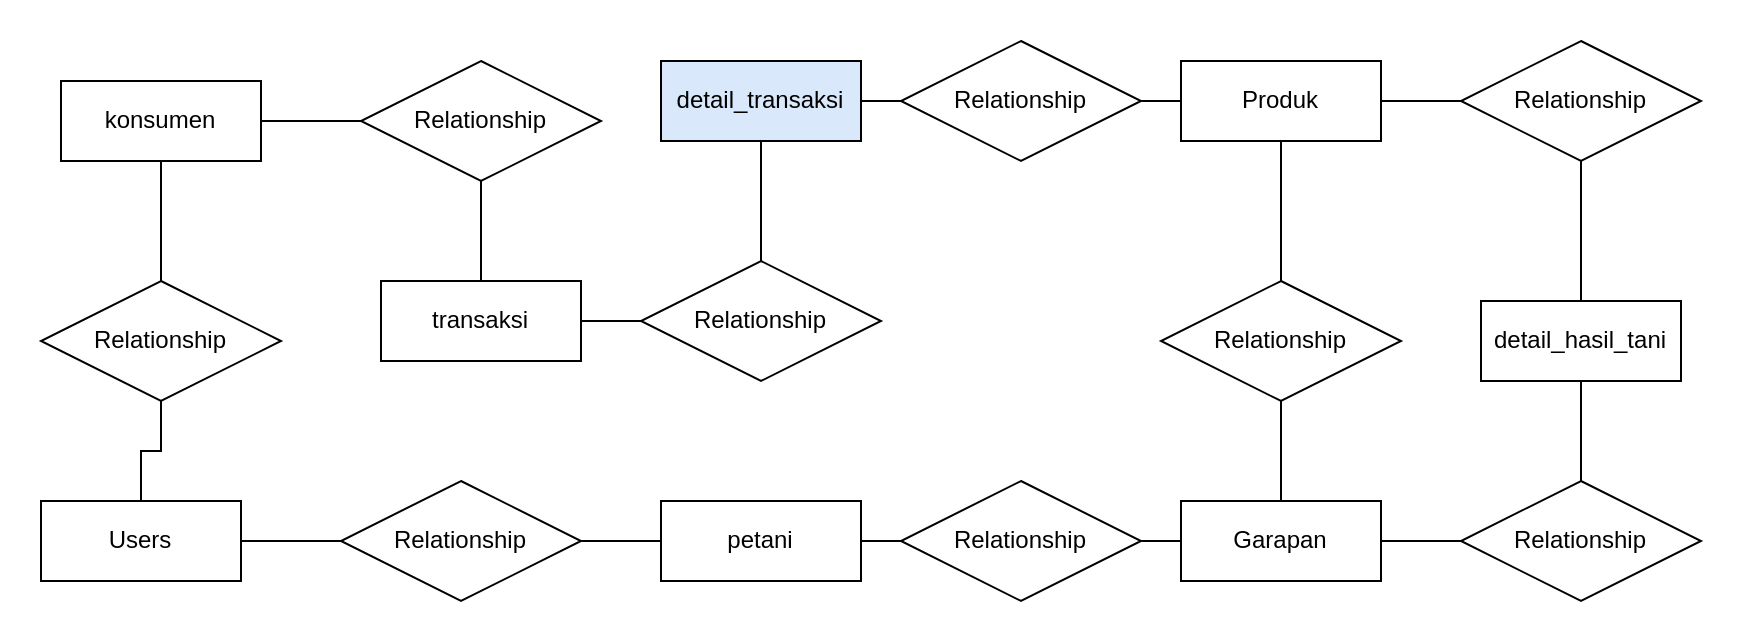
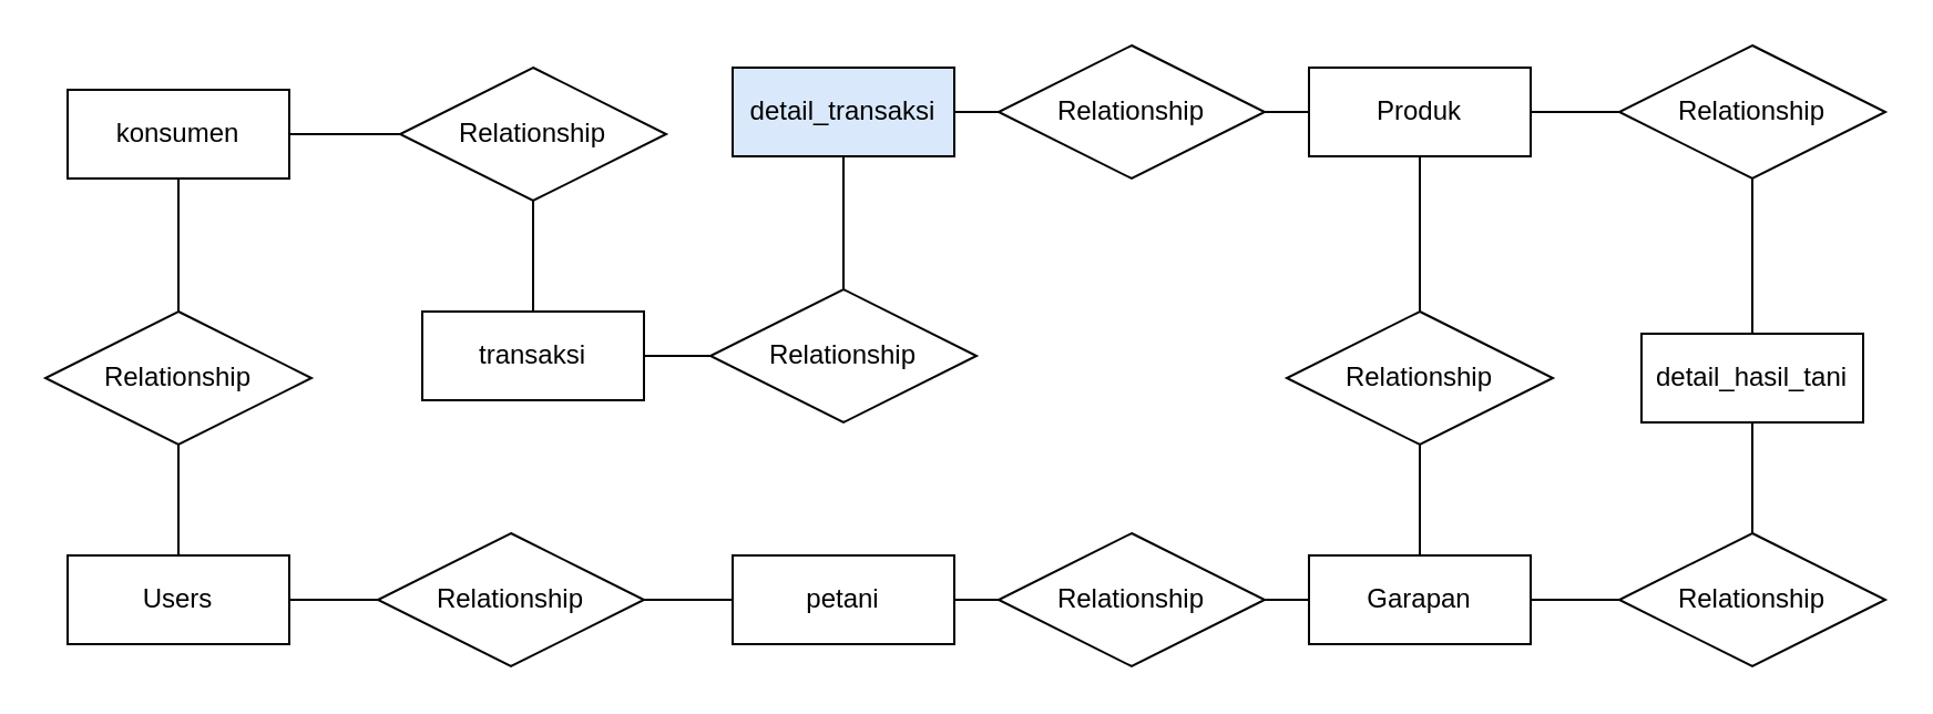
- <mxCell id="3" value="Users" style="whiteSpace=wrap;html=1;align=center;" vertex="1" parent="1"><mxGeometry x="20" y="250" width="100" height="40" as="geometry" /></mxCell>
+ <mxCell id="3" value="Users" style="whiteSpace=wrap;html=1;align=center;" vertex="1" parent="1"><mxGeometry x="30" y="250" width="100" height="40" as="geometry" /></mxCell>
